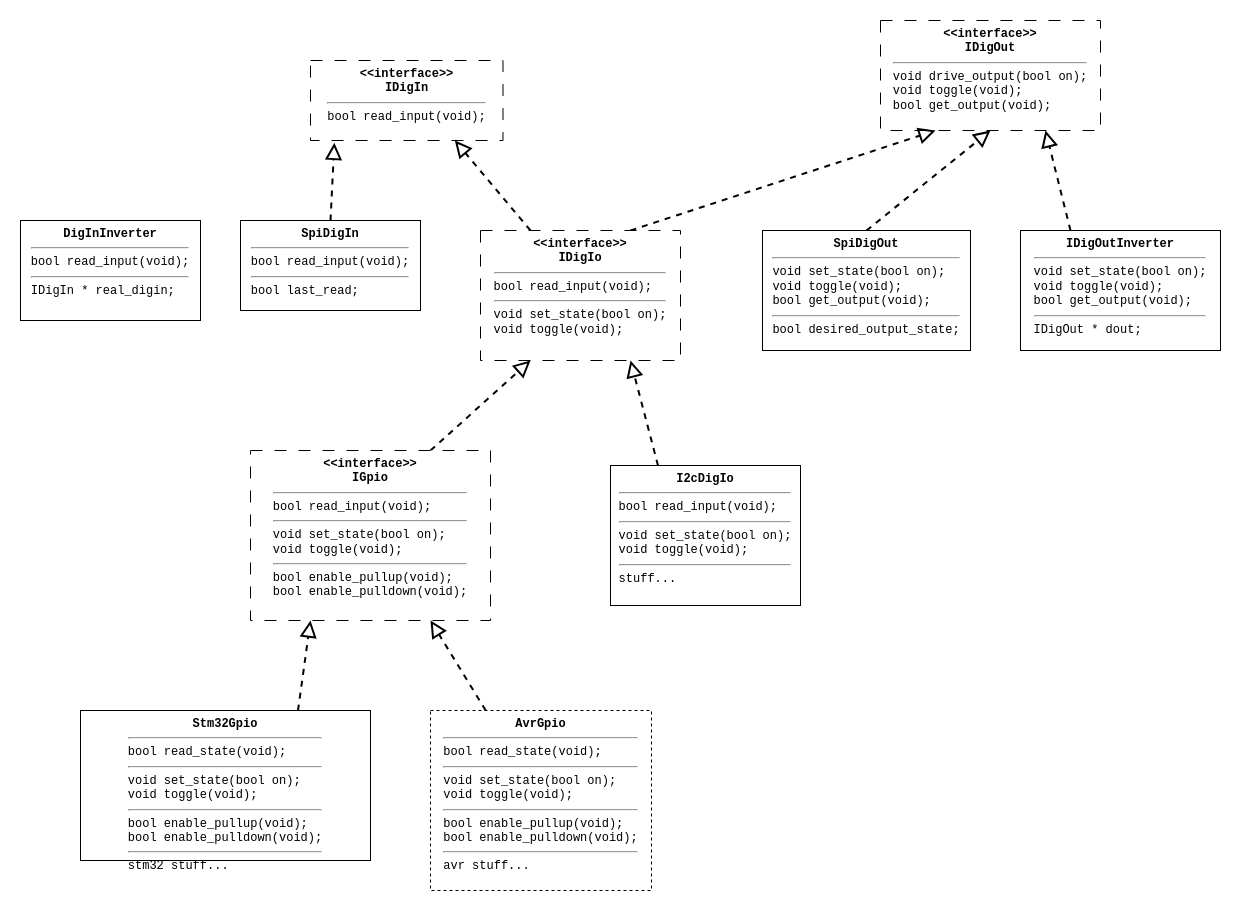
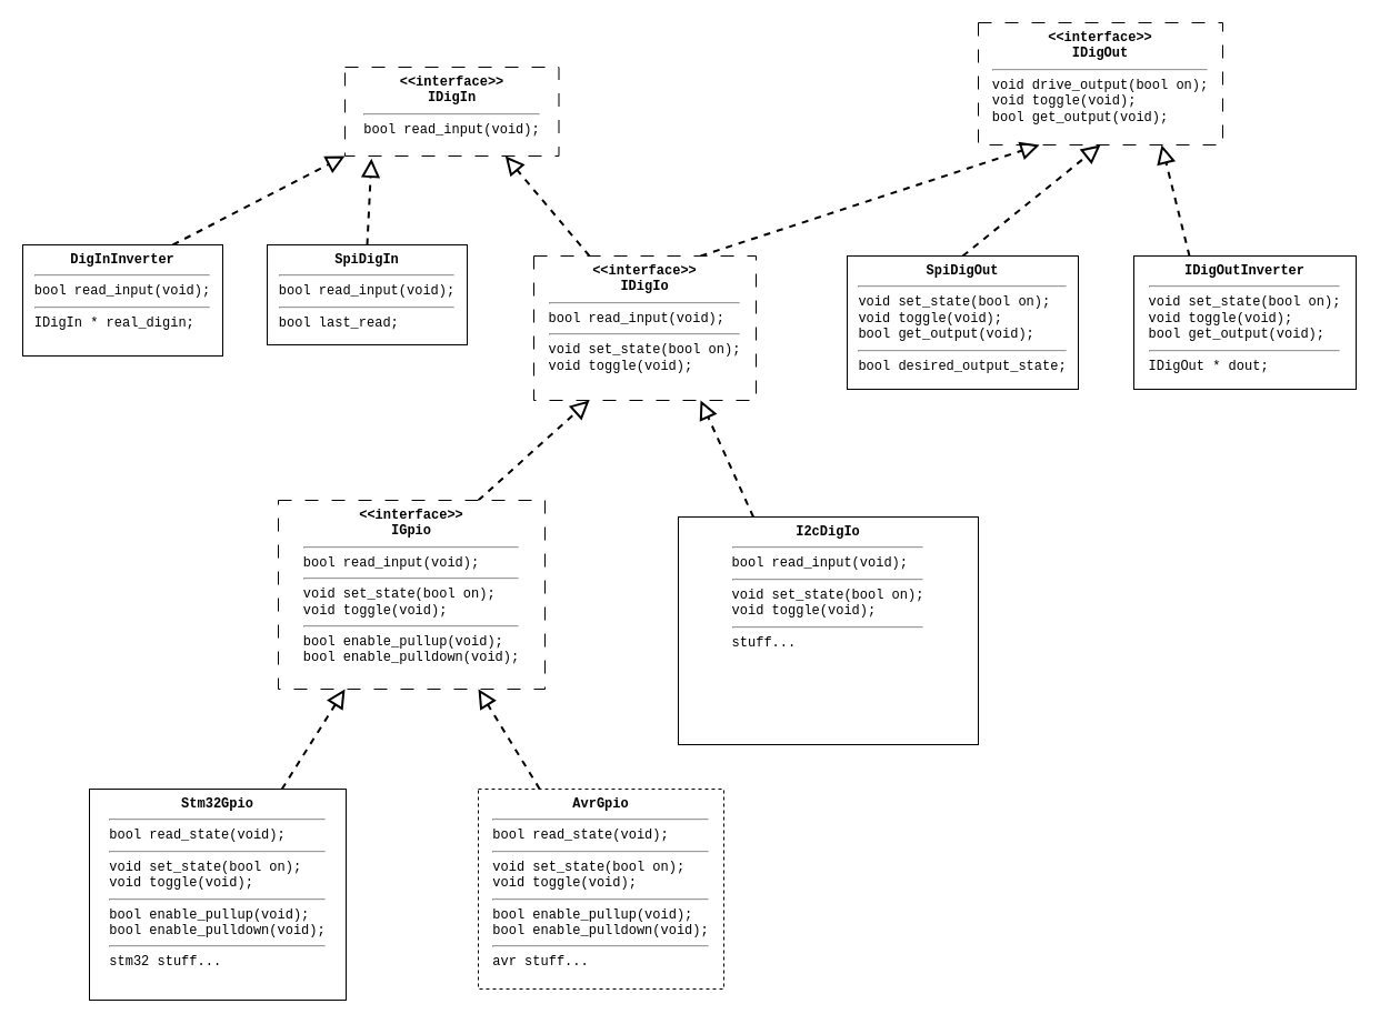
+ <mxCell id="19" style="edgeStyle=none;rounded=0;orthogonalLoop=1;jettySize=auto;html=1;exitX=0.75;exitY=0;exitDx=0;exitDy=0;entryX=0;entryY=1;entryDx=0;entryDy=0;dashed=1;strokeColor=default;strokeWidth=2;align=center;verticalAlign=middle;fontFamily=Helvetica;fontSize=12;fontColor=default;labelBackgroundColor=default;endArrow=block;endFill=0;endSize=12;" edge="1" parent="1" source="20" target="4"><mxGeometry relative="1" as="geometry" /></mxCell>
- <mxCell id="18" value="&lt;b style=&quot;font-size: 12px;&quot;&gt;I2cDigIo&lt;br style=&quot;font-size: 12px;&quot;&gt;&lt;/b&gt;&lt;hr style=&quot;text-align: left; font-size: 12px;&quot;&gt;&lt;div style=&quot;text-align: left; font-size: 12px;&quot;&gt;&lt;div style=&quot;font-size: 12px;&quot;&gt;&lt;div style=&quot;font-size: 12px;&quot;&gt;&lt;div style=&quot;font-size: 12px;&quot;&gt;&lt;/div&gt;&lt;div style=&quot;font-size: 12px;&quot;&gt;&lt;div style=&quot;font-size: 12px;&quot;&gt;&lt;div style=&quot;font-size: 12px;&quot;&gt;bool read_input(void);&lt;/div&gt;&lt;div style=&quot;font-size: 12px;&quot;&gt;&lt;hr style=&quot;font-size: 12px;&quot;&gt;&lt;/div&gt;&lt;div style=&quot;font-size: 12px;&quot;&gt;void set_state(bool on);&lt;/div&gt;&lt;/div&gt;&lt;div style=&quot;font-size: 12px;&quot;&gt;&lt;font style=&quot;background-color: initial; font-size: 12px;&quot;&gt;&lt;span style=&quot;background-color: initial; font-size: 12px;&quot;&gt;void toggle(void);&lt;/span&gt;&lt;/font&gt;&lt;/div&gt;&lt;/div&gt;&lt;/div&gt;&lt;div style=&quot;font-size: 12px;&quot;&gt;&lt;hr style=&quot;font-size: 12px;&quot;&gt;&lt;/div&gt;&lt;div style=&quot;font-size: 12px;&quot;&gt;&lt;/div&gt;&lt;/div&gt;&lt;div style=&quot;font-size: 12px;&quot;&gt;stuff...&lt;/div&gt;&lt;/div&gt;" style="rounded=0;whiteSpace=wrap;html=1;hachureGap=4;fontFamily=Courier New;fontSize=12;verticalAlign=top;" vertex="1" parent="1"><mxGeometry x="610" y="465" width="190" height="140" as="geometry" /></mxCell>
+ <mxCell id="18" value="&lt;b style=&quot;font-size: 12px;&quot;&gt;I2cDigIo&lt;br style=&quot;font-size: 12px;&quot;&gt;&lt;/b&gt;&lt;hr style=&quot;text-align: left; font-size: 12px;&quot;&gt;&lt;div style=&quot;text-align: left; font-size: 12px;&quot;&gt;&lt;div style=&quot;font-size: 12px;&quot;&gt;&lt;div style=&quot;font-size: 12px;&quot;&gt;&lt;div style=&quot;font-size: 12px;&quot;&gt;&lt;/div&gt;&lt;div style=&quot;font-size: 12px;&quot;&gt;&lt;div style=&quot;font-size: 12px;&quot;&gt;&lt;div style=&quot;font-size: 12px;&quot;&gt;bool read_input(void);&lt;/div&gt;&lt;div style=&quot;font-size: 12px;&quot;&gt;&lt;hr style=&quot;font-size: 12px;&quot;&gt;&lt;/div&gt;&lt;div style=&quot;font-size: 12px;&quot;&gt;void set_state(bool on);&lt;/div&gt;&lt;/div&gt;&lt;div style=&quot;font-size: 12px;&quot;&gt;&lt;font style=&quot;background-color: initial; font-size: 12px;&quot;&gt;&lt;span style=&quot;background-color: initial; font-size: 12px;&quot;&gt;void toggle(void);&lt;/span&gt;&lt;/font&gt;&lt;/div&gt;&lt;/div&gt;&lt;/div&gt;&lt;div style=&quot;font-size: 12px;&quot;&gt;&lt;hr style=&quot;font-size: 12px;&quot;&gt;&lt;/div&gt;&lt;div style=&quot;font-size: 12px;&quot;&gt;&lt;/div&gt;&lt;/div&gt;&lt;div style=&quot;font-size: 12px;&quot;&gt;stuff...&lt;/div&gt;&lt;/div&gt;" style="rounded=0;whiteSpace=wrap;html=1;hachureGap=4;fontFamily=Courier New;fontSize=12;verticalAlign=top;" vertex="1" parent="1"><mxGeometry x="610" y="465" width="270" height="205" as="geometry" /></mxCell>
- <mxCell id="10" value="&lt;b style=&quot;font-size: 12px;&quot;&gt;Stm32Gpio&lt;br style=&quot;font-size: 12px;&quot;&gt;&lt;/b&gt;&lt;hr style=&quot;text-align: left; font-size: 12px;&quot;&gt;&lt;div style=&quot;text-align: left; font-size: 12px;&quot;&gt;&lt;div style=&quot;font-size: 12px;&quot;&gt;&lt;div style=&quot;font-size: 12px;&quot;&gt;&lt;div style=&quot;font-size: 12px;&quot;&gt;bool read_state(void);&lt;/div&gt;&lt;div style=&quot;font-size: 12px;&quot;&gt;&lt;hr style=&quot;font-size: 12px;&quot;&gt;&lt;/div&gt;&lt;div style=&quot;font-size: 12px;&quot;&gt;void set_state(bool on);&lt;br style=&quot;font-size: 12px;&quot;&gt;&lt;/div&gt;&lt;div style=&quot;font-size: 12px;&quot;&gt;&lt;span style=&quot;background-color: initial; font-size: 12px;&quot;&gt;void toggle(void);&lt;/span&gt;&lt;br style=&quot;font-size: 12px;&quot;&gt;&lt;/div&gt;&lt;/div&gt;&lt;div style=&quot;font-size: 12px;&quot;&gt;&lt;hr style=&quot;font-size: 12px;&quot;&gt;&lt;/div&gt;&lt;div style=&quot;font-size: 12px;&quot;&gt;&lt;span style=&quot;background-color: initial; font-size: 12px;&quot;&gt;bool enable_pullup(void);&lt;/span&gt;&lt;/div&gt;&lt;div style=&quot;font-size: 12px;&quot;&gt;bool enable_pulldown(void);&lt;/div&gt;&lt;/div&gt;&lt;div style=&quot;font-size: 12px;&quot;&gt;&lt;hr style=&quot;font-size: 12px;&quot;&gt;stm32 stuff...&lt;/div&gt;&lt;/div&gt;" style="rounded=0;whiteSpace=wrap;html=1;hachureGap=4;fontFamily=Courier New;fontSize=12;verticalAlign=top;" vertex="1" parent="1"><mxGeometry x="80" y="710" width="290" height="150" as="geometry" /></mxCell>
+ <mxCell id="10" value="&lt;b style=&quot;font-size: 12px;&quot;&gt;Stm32Gpio&lt;br style=&quot;font-size: 12px;&quot;&gt;&lt;/b&gt;&lt;hr style=&quot;text-align: left; font-size: 12px;&quot;&gt;&lt;div style=&quot;text-align: left; font-size: 12px;&quot;&gt;&lt;div style=&quot;font-size: 12px;&quot;&gt;&lt;div style=&quot;font-size: 12px;&quot;&gt;&lt;div style=&quot;font-size: 12px;&quot;&gt;bool read_state(void);&lt;/div&gt;&lt;div style=&quot;font-size: 12px;&quot;&gt;&lt;hr style=&quot;font-size: 12px;&quot;&gt;&lt;/div&gt;&lt;div style=&quot;font-size: 12px;&quot;&gt;void set_state(bool on);&lt;br style=&quot;font-size: 12px;&quot;&gt;&lt;/div&gt;&lt;div style=&quot;font-size: 12px;&quot;&gt;&lt;span style=&quot;background-color: initial; font-size: 12px;&quot;&gt;void toggle(void);&lt;/span&gt;&lt;br style=&quot;font-size: 12px;&quot;&gt;&lt;/div&gt;&lt;/div&gt;&lt;div style=&quot;font-size: 12px;&quot;&gt;&lt;hr style=&quot;font-size: 12px;&quot;&gt;&lt;/div&gt;&lt;div style=&quot;font-size: 12px;&quot;&gt;&lt;span style=&quot;background-color: initial; font-size: 12px;&quot;&gt;bool enable_pullup(void);&lt;/span&gt;&lt;/div&gt;&lt;div style=&quot;font-size: 12px;&quot;&gt;bool enable_pulldown(void);&lt;/div&gt;&lt;/div&gt;&lt;div style=&quot;font-size: 12px;&quot;&gt;&lt;hr style=&quot;font-size: 12px;&quot;&gt;stm32 stuff...&lt;/div&gt;&lt;/div&gt;" style="rounded=0;whiteSpace=wrap;html=1;hachureGap=4;fontFamily=Courier New;fontSize=12;verticalAlign=top;" vertex="1" parent="1"><mxGeometry x="80" y="710" width="231" height="190" as="geometry" /></mxCell>
